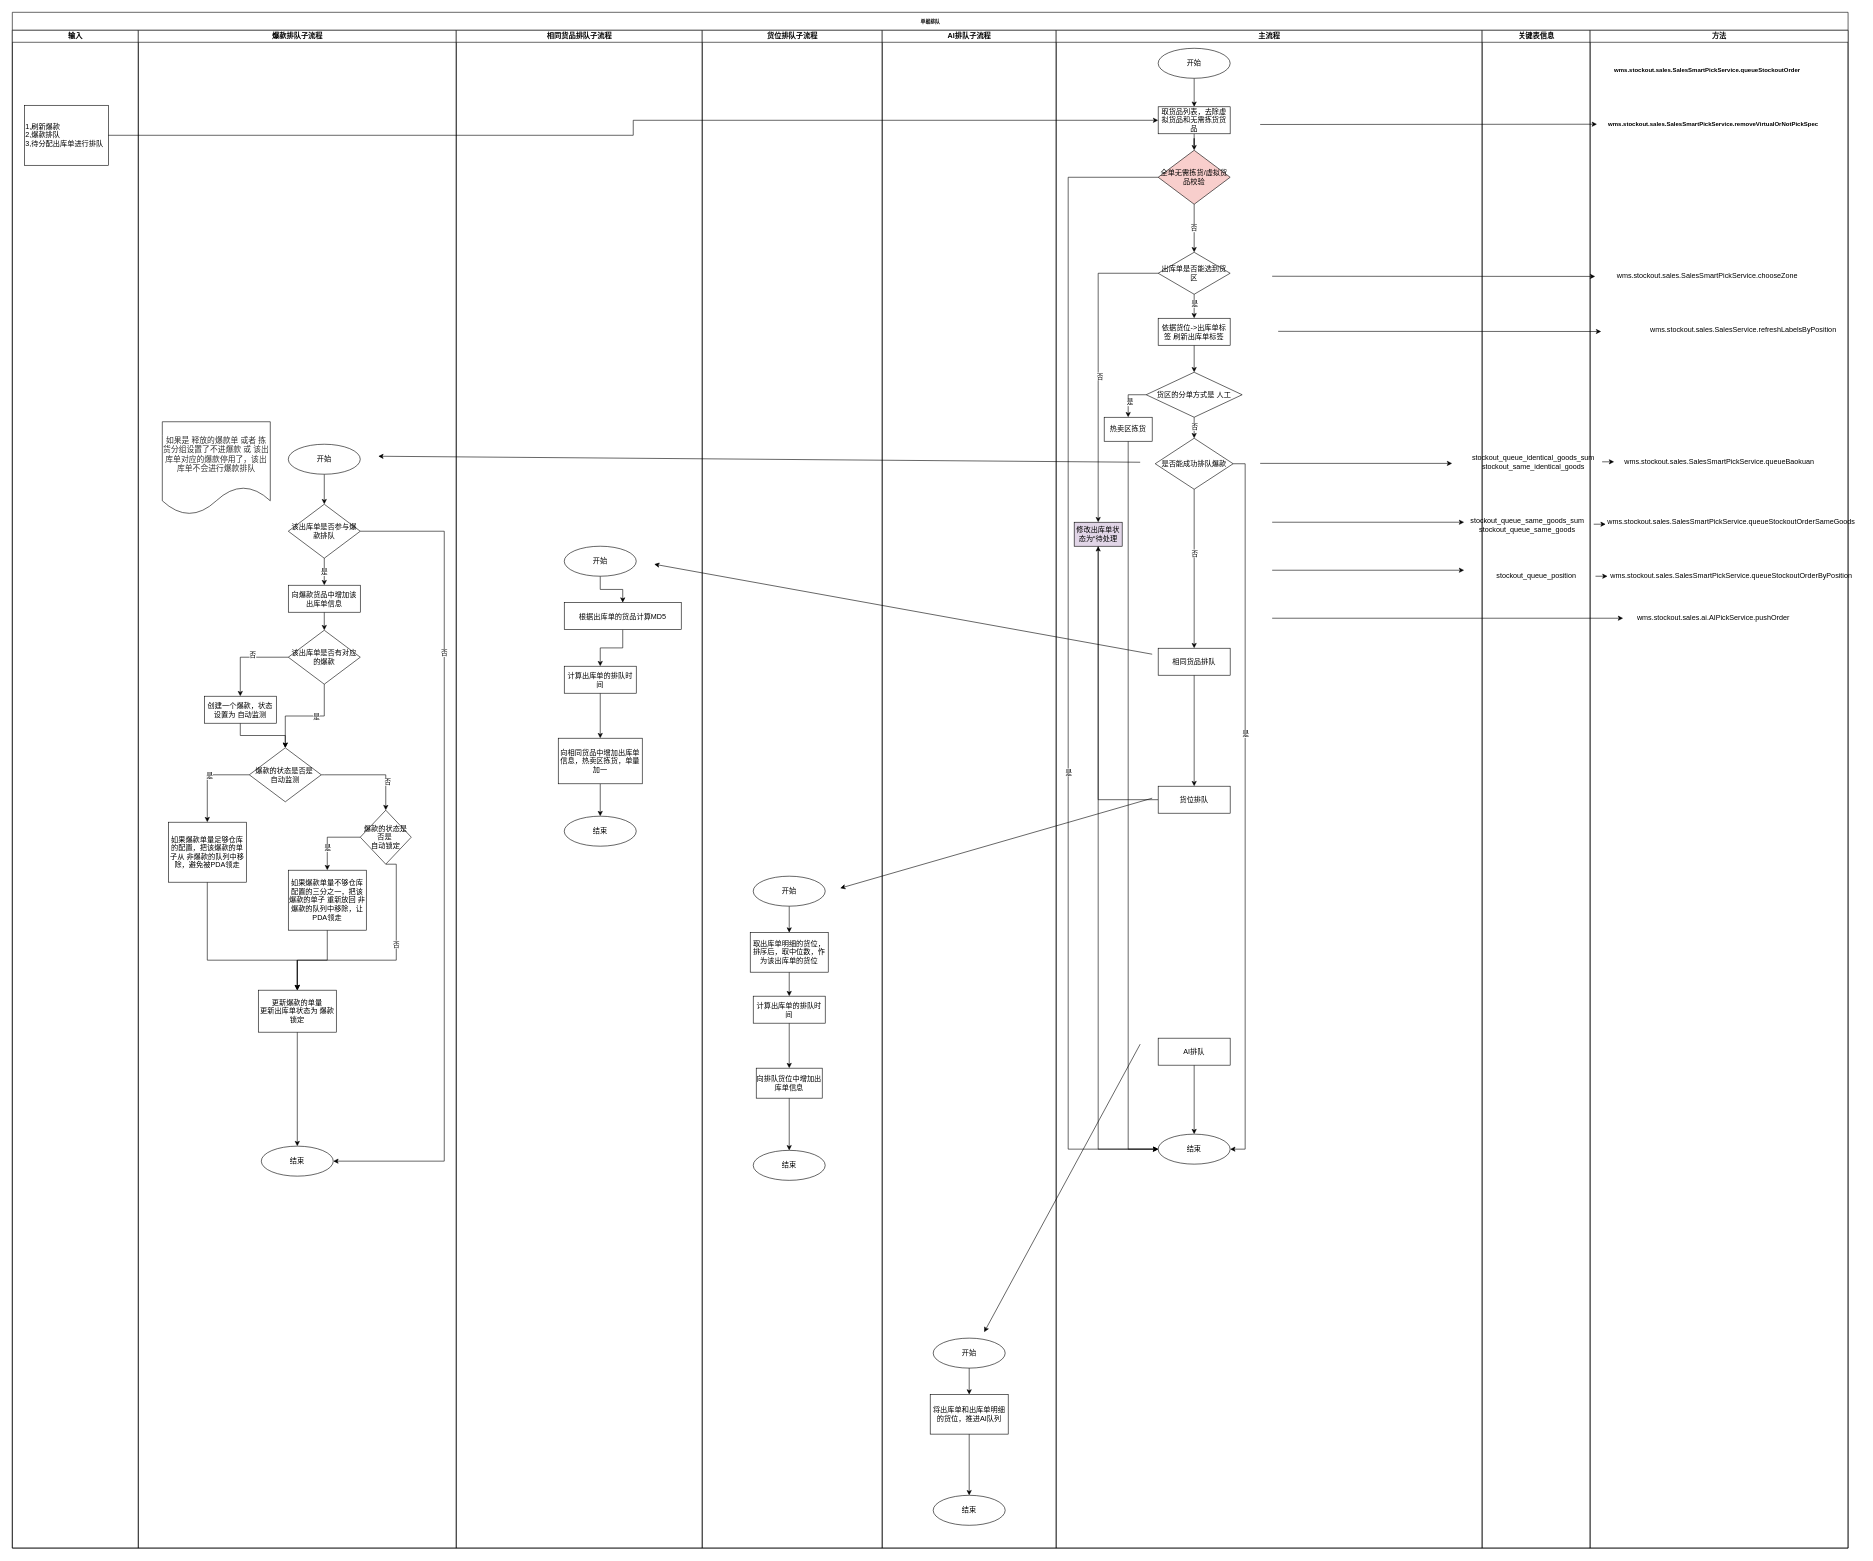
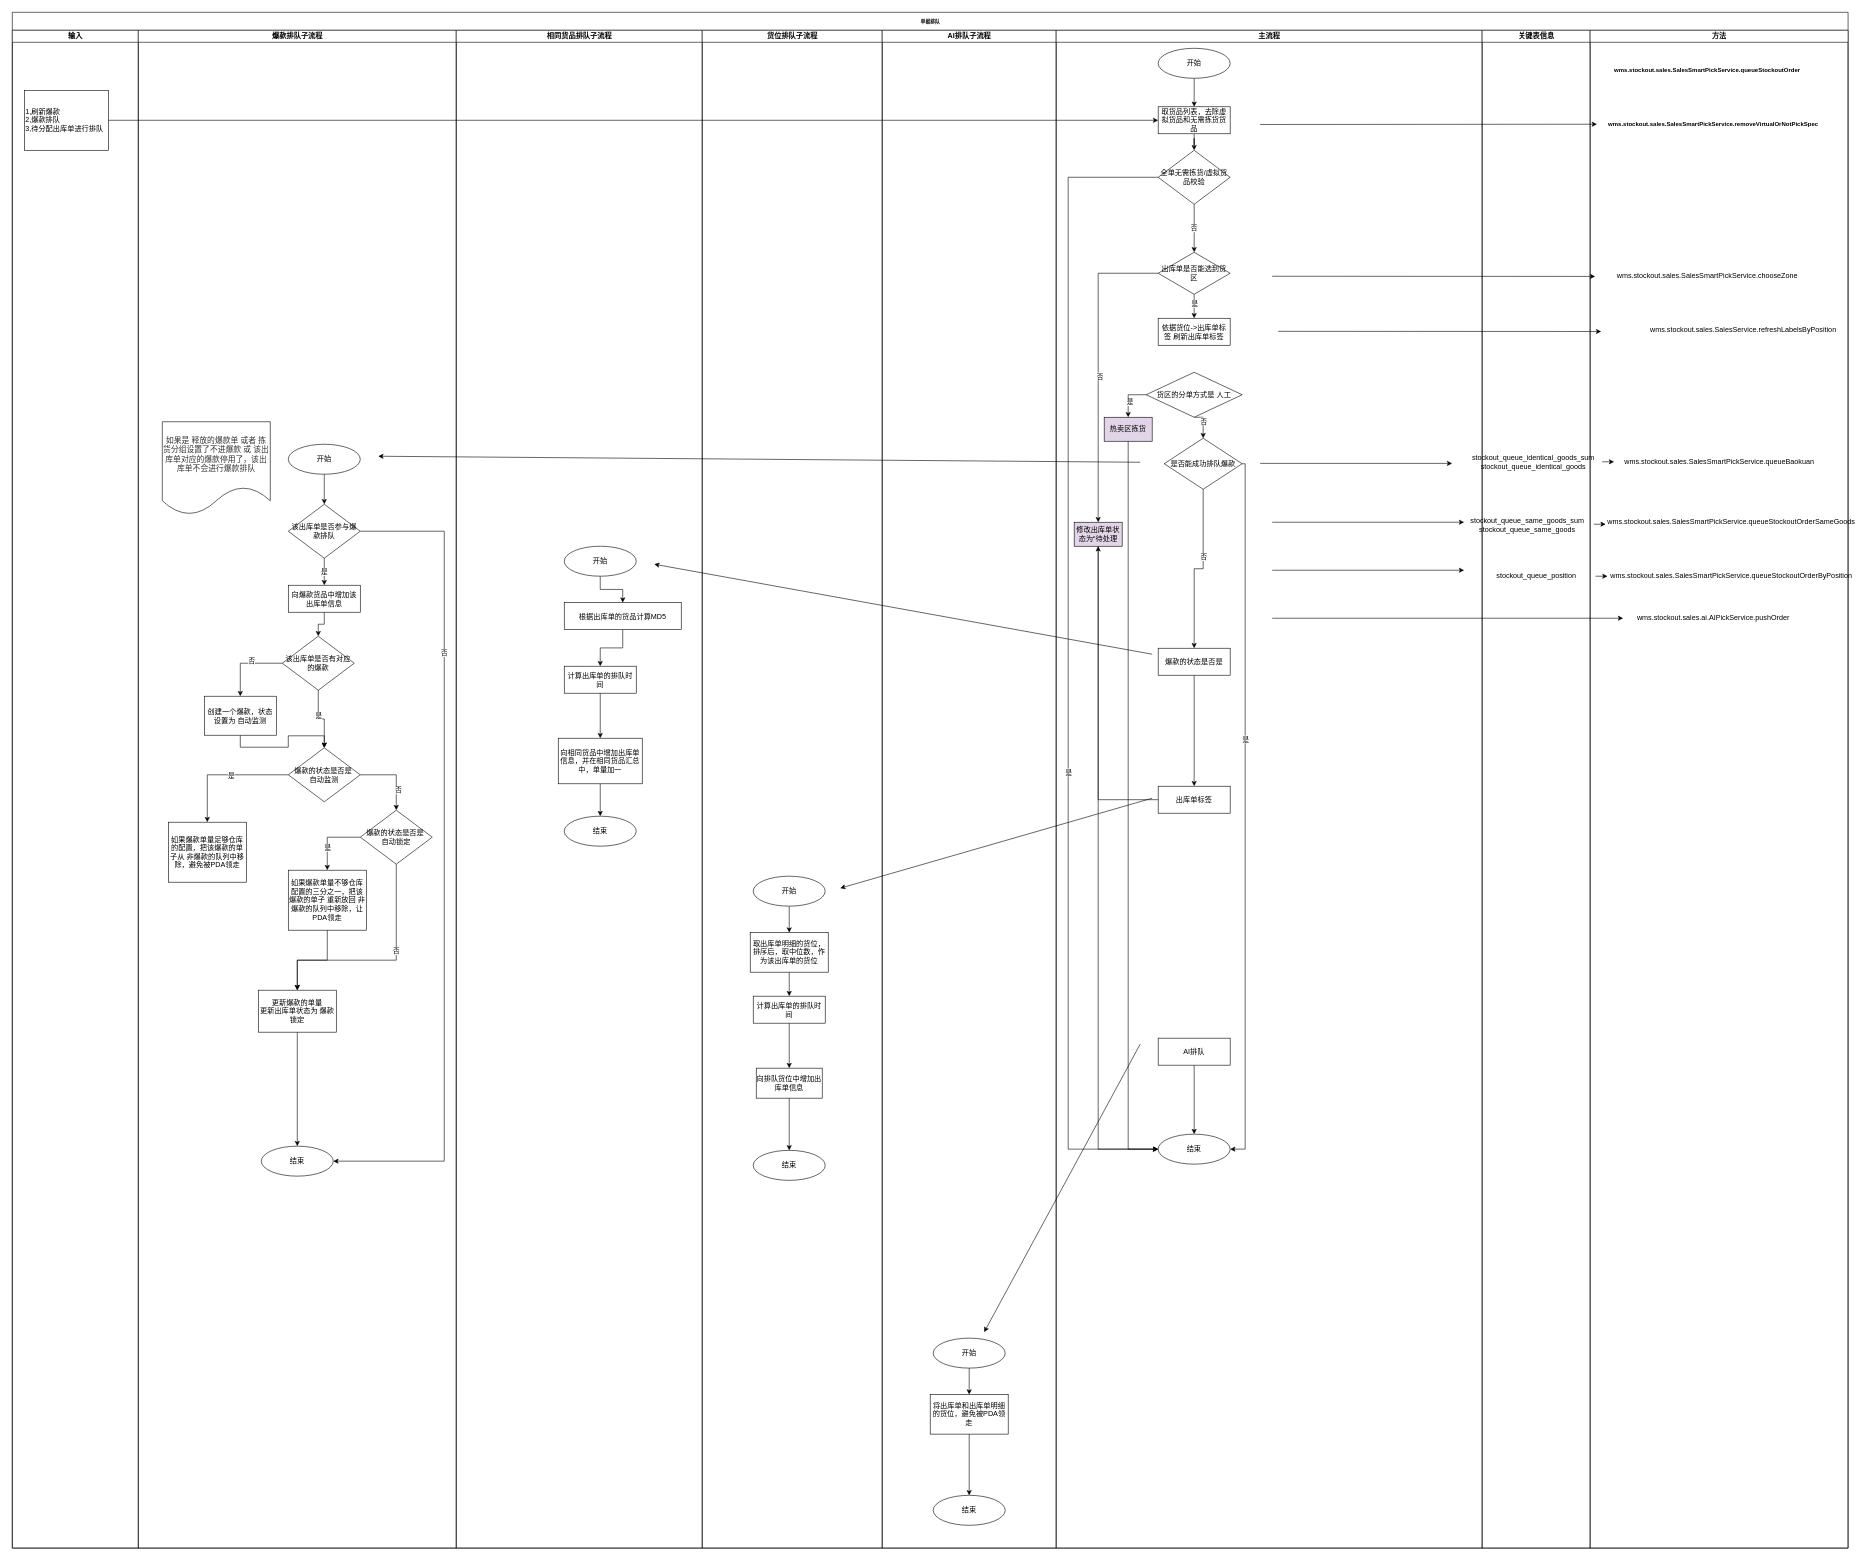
- <mxCell id="4" value="1,刷新爆款&lt;br&gt;2,爆款排队&lt;br&gt;3,待分配出库单进行排队" style="rounded=0;whiteSpace=wrap;html=1;align=left;" vertex="1" parent="3"><mxGeometry x="20" y="125" width="140" height="100" as="geometry" /></mxCell>
+ <mxCell id="4" value="1,刷新爆款&lt;br&gt;2,爆款排队&lt;br&gt;3,待分配出库单进行排队" style="rounded=0;whiteSpace=wrap;html=1;align=left;" vertex="1" parent="3"><mxGeometry x="20" y="100" width="140" height="100" as="geometry" /></mxCell>
- <mxCell id="75" value="全单无需拣货/虚拟货品校验" style="rhombus;whiteSpace=wrap;html=1;fillColor=#f8cecc;" parent="67" vertex="1"><mxGeometry x="170" y="200" width="120" height="90" as="geometry" /></mxCell>
+ <mxCell id="75" value="全单无需拣货/虚拟货品校验" style="rhombus;whiteSpace=wrap;html=1;" parent="67" vertex="1"><mxGeometry x="170" y="200" width="120" height="90" as="geometry" /></mxCell>
- <mxCell id="84" style="edgeStyle=orthogonalEdgeStyle;rounded=0;orthogonalLoop=1;jettySize=auto;html=1;entryX=0.5;entryY=0;entryDx=0;entryDy=0;" parent="67" source="85" target="90" edge="1"><mxGeometry relative="1" as="geometry" /></mxCell>
- <mxCell id="92" value="热卖区拣货" style="rounded=0;whiteSpace=wrap;html=1;" parent="67" vertex="1"><mxGeometry x="80" y="645" width="80" height="40" as="geometry" /></mxCell>
+ <mxCell id="92" value="热卖区拣货" style="rounded=0;whiteSpace=wrap;html=1;fillColor=#e1d5e7;" parent="67" vertex="1"><mxGeometry x="80" y="645" width="80" height="40" as="geometry" /></mxCell>
- <mxCell id="111" value="stockout_queue_identical_goods_sum&lt;br&gt;stockout_same_identical_goods" style="text;html=1;align=center;verticalAlign=middle;resizable=0;points=[];autosize=1;" parent="110" vertex="1"><mxGeometry x="-25" y="705" width="220" height="30" as="geometry" /></mxCell>
+ <mxCell id="111" value="stockout_queue_identical_goods_sum&lt;br&gt;stockout_queue_identical_goods" style="text;html=1;align=center;verticalAlign=middle;resizable=0;points=[];autosize=1;" parent="110" vertex="1"><mxGeometry x="-25" y="705" width="220" height="30" as="geometry" /></mxCell>
- <mxCell id="99" value="是否能成功排队爆款" style="rhombus;whiteSpace=wrap;html=1;" parent="67" vertex="1"><mxGeometry x="165" y="680" width="130" height="85" as="geometry" /></mxCell>
+ <mxCell id="99" value="是否能成功排队爆款" style="rhombus;whiteSpace=wrap;html=1;" parent="67" vertex="1"><mxGeometry x="180" y="680" width="130" height="85" as="geometry" /></mxCell>
- <mxCell id="16" value="该出库单是否有对应的爆款" style="rhombus;whiteSpace=wrap;html=1;" vertex="1" parent="5"><mxGeometry x="250" y="1000" width="120" height="90" as="geometry" /></mxCell>
+ <mxCell id="16" value="该出库单是否有对应的爆款" style="rhombus;whiteSpace=wrap;html=1;" vertex="1" parent="5"><mxGeometry x="240" y="1010" width="120" height="90" as="geometry" /></mxCell>
- <mxCell id="94" value="相同货品排队" style="rounded=0;whiteSpace=wrap;html=1;" parent="67" vertex="1"><mxGeometry x="170" y="1030" width="120" height="45" as="geometry" /></mxCell>
+ <mxCell id="94" value="爆款的状态是否是" style="rounded=0;whiteSpace=wrap;html=1;" parent="67" vertex="1"><mxGeometry x="170" y="1030" width="120" height="45" as="geometry" /></mxCell>
- <mxCell id="21" value="创建一个爆款，状态设置为 自动监测" style="rounded=0;whiteSpace=wrap;html=1;" vertex="1" parent="5"><mxGeometry x="110" y="1110" width="120" height="45" as="geometry" /></mxCell>
+ <mxCell id="21" value="创建一个爆款，状态设置为 自动监测" style="rounded=0;whiteSpace=wrap;html=1;" vertex="1" parent="5"><mxGeometry x="110" y="1110" width="120" height="65" as="geometry" /></mxCell>
- <mxCell id="49" value="向相同货品中增加出库单信息，热卖区拣货，单量加一" style="rounded=0;whiteSpace=wrap;html=1;" vertex="1" parent="40"><mxGeometry x="170" y="1180" width="140" height="76" as="geometry" /></mxCell>
+ <mxCell id="49" value="向相同货品中增加出库单信息，并在相同货品汇总中，单量加一" style="rounded=0;whiteSpace=wrap;html=1;" vertex="1" parent="40"><mxGeometry x="170" y="1180" width="140" height="76" as="geometry" /></mxCell>
- <mxCell id="26" value="爆款的状态是否是&amp;nbsp;&lt;br&gt;自动监测" style="rhombus;whiteSpace=wrap;html=1;" vertex="1" parent="5"><mxGeometry x="185" y="1196" width="120" height="90" as="geometry" /></mxCell>
+ <mxCell id="26" value="爆款的状态是否是&amp;nbsp;&lt;br&gt;自动监测" style="rhombus;whiteSpace=wrap;html=1;" vertex="1" parent="5"><mxGeometry x="250" y="1196" width="120" height="90" as="geometry" /></mxCell>
- <mxCell id="101" value="货位排队" style="rounded=0;whiteSpace=wrap;html=1;" parent="67" vertex="1"><mxGeometry x="170" y="1260" width="120" height="45" as="geometry" /></mxCell>
+ <mxCell id="101" value="出库单标签" style="rounded=0;whiteSpace=wrap;html=1;" parent="67" vertex="1"><mxGeometry x="170" y="1260" width="120" height="45" as="geometry" /></mxCell>
- <mxCell id="34" value="爆款的状态是否是&amp;nbsp;&lt;br&gt;自动锁定" style="rhombus;whiteSpace=wrap;html=1;" vertex="1" parent="5"><mxGeometry x="370" y="1300" width="85" height="90" as="geometry" /></mxCell>
+ <mxCell id="34" value="爆款的状态是否是&amp;nbsp;&lt;br&gt;自动锁定" style="rhombus;whiteSpace=wrap;html=1;" vertex="1" parent="5"><mxGeometry x="370" y="1300" width="120" height="90" as="geometry" /></mxCell>
- <mxCell id="28" style="edgeStyle=orthogonalEdgeStyle;rounded=0;orthogonalLoop=1;jettySize=auto;html=1;entryX=0.5;entryY=0;entryDx=0;entryDy=0;" edge="1" parent="5" source="29" target="38"><mxGeometry relative="1" as="geometry"><Array as="points"><mxPoint x="115" y="1550" /><mxPoint x="265" y="1550" /></Array></mxGeometry></mxCell>
- <mxCell id="65" value="将出库单和出库单明细的货位，推进AI队列" style="rounded=0;whiteSpace=wrap;html=1;" vertex="1" parent="60"><mxGeometry x="80" y="2274" width="130" height="66" as="geometry" /></mxCell>
+ <mxCell id="65" value="将出库单和出库单明细的货位，避免被PDA领走" style="rounded=0;whiteSpace=wrap;html=1;" vertex="1" parent="60"><mxGeometry x="80" y="2274" width="130" height="66" as="geometry" /></mxCell>
